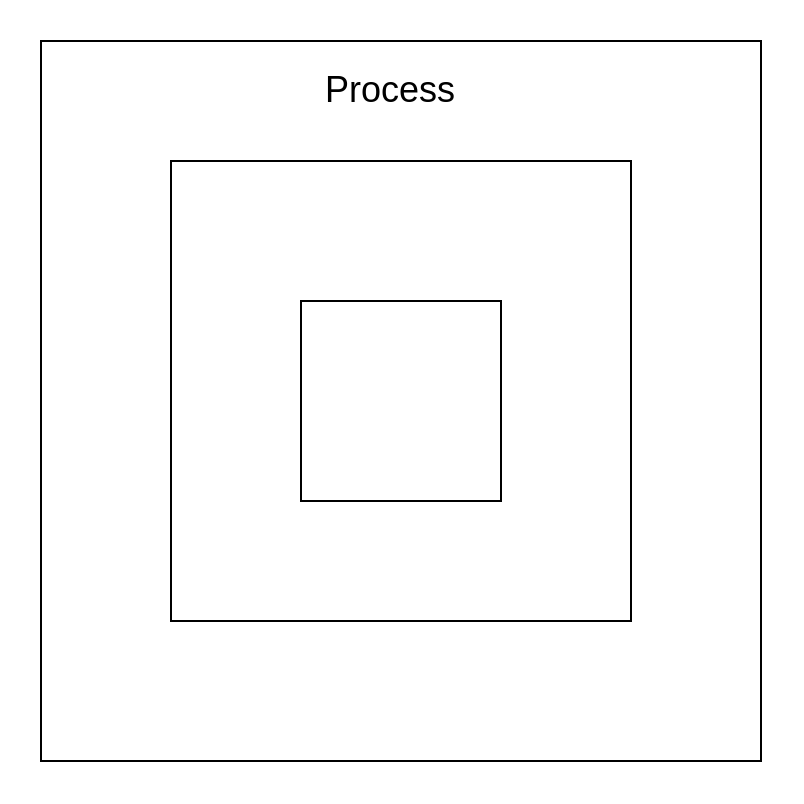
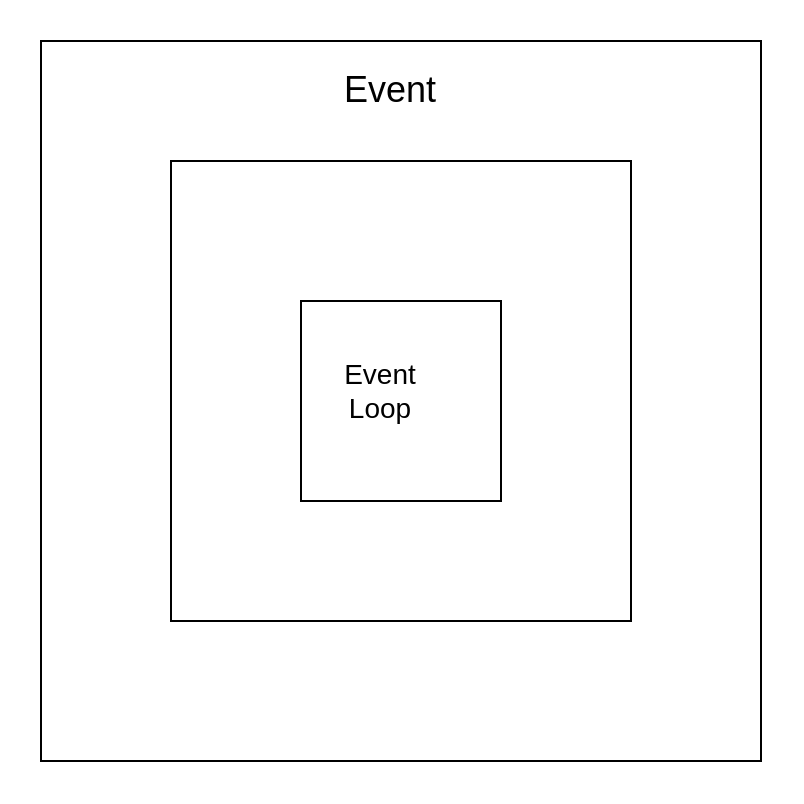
- <mxCell id="5" value="&lt;font style=&quot;font-size: 18px&quot;&gt;Process&lt;/font&gt;" style="text;html=1;strokeColor=none;fillColor=none;align=center;verticalAlign=middle;whiteSpace=wrap;rounded=0;" vertex="1" parent="1"><mxGeometry x="165" y="30" width="60" height="30" as="geometry" /></mxCell>
+ <mxCell id="5" value="&lt;font style=&quot;font-size: 18px&quot;&gt;Event&lt;/font&gt;" style="text;html=1;strokeColor=none;fillColor=none;align=center;verticalAlign=middle;whiteSpace=wrap;rounded=0;" vertex="1" parent="1"><mxGeometry x="165" y="30" width="60" height="30" as="geometry" /></mxCell>
+ <mxCell id="6" value="&lt;font style=&quot;font-size: 14px&quot;&gt;Event Loop&lt;/font&gt;" style="text;html=1;strokeColor=none;fillColor=none;align=center;verticalAlign=middle;whiteSpace=wrap;rounded=0;" vertex="1" parent="1"><mxGeometry x="160" y="180" width="60" height="30" as="geometry" /></mxCell>
